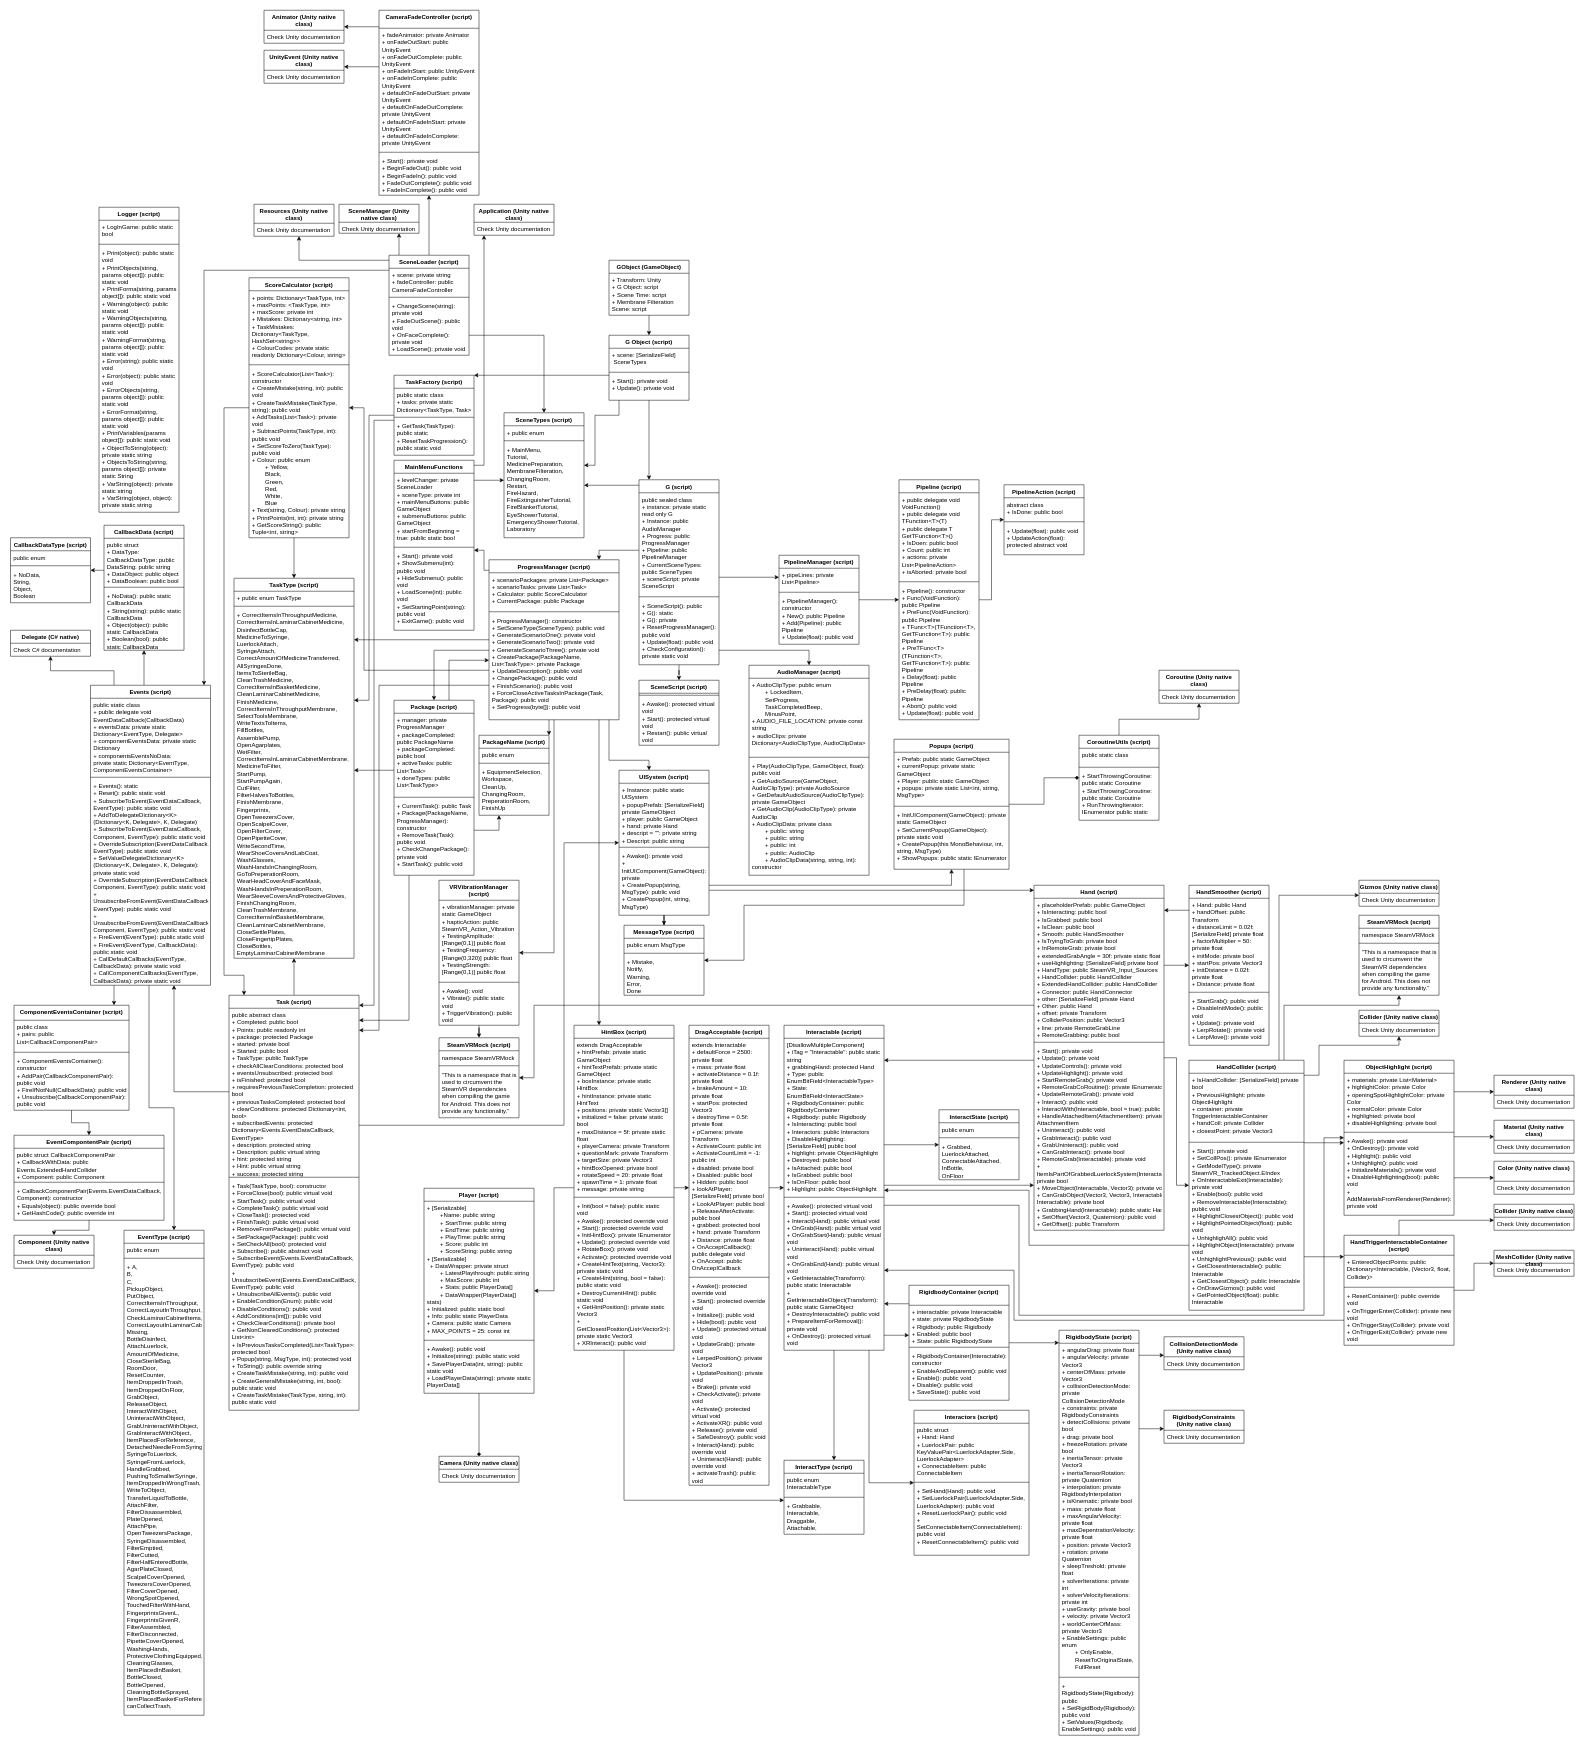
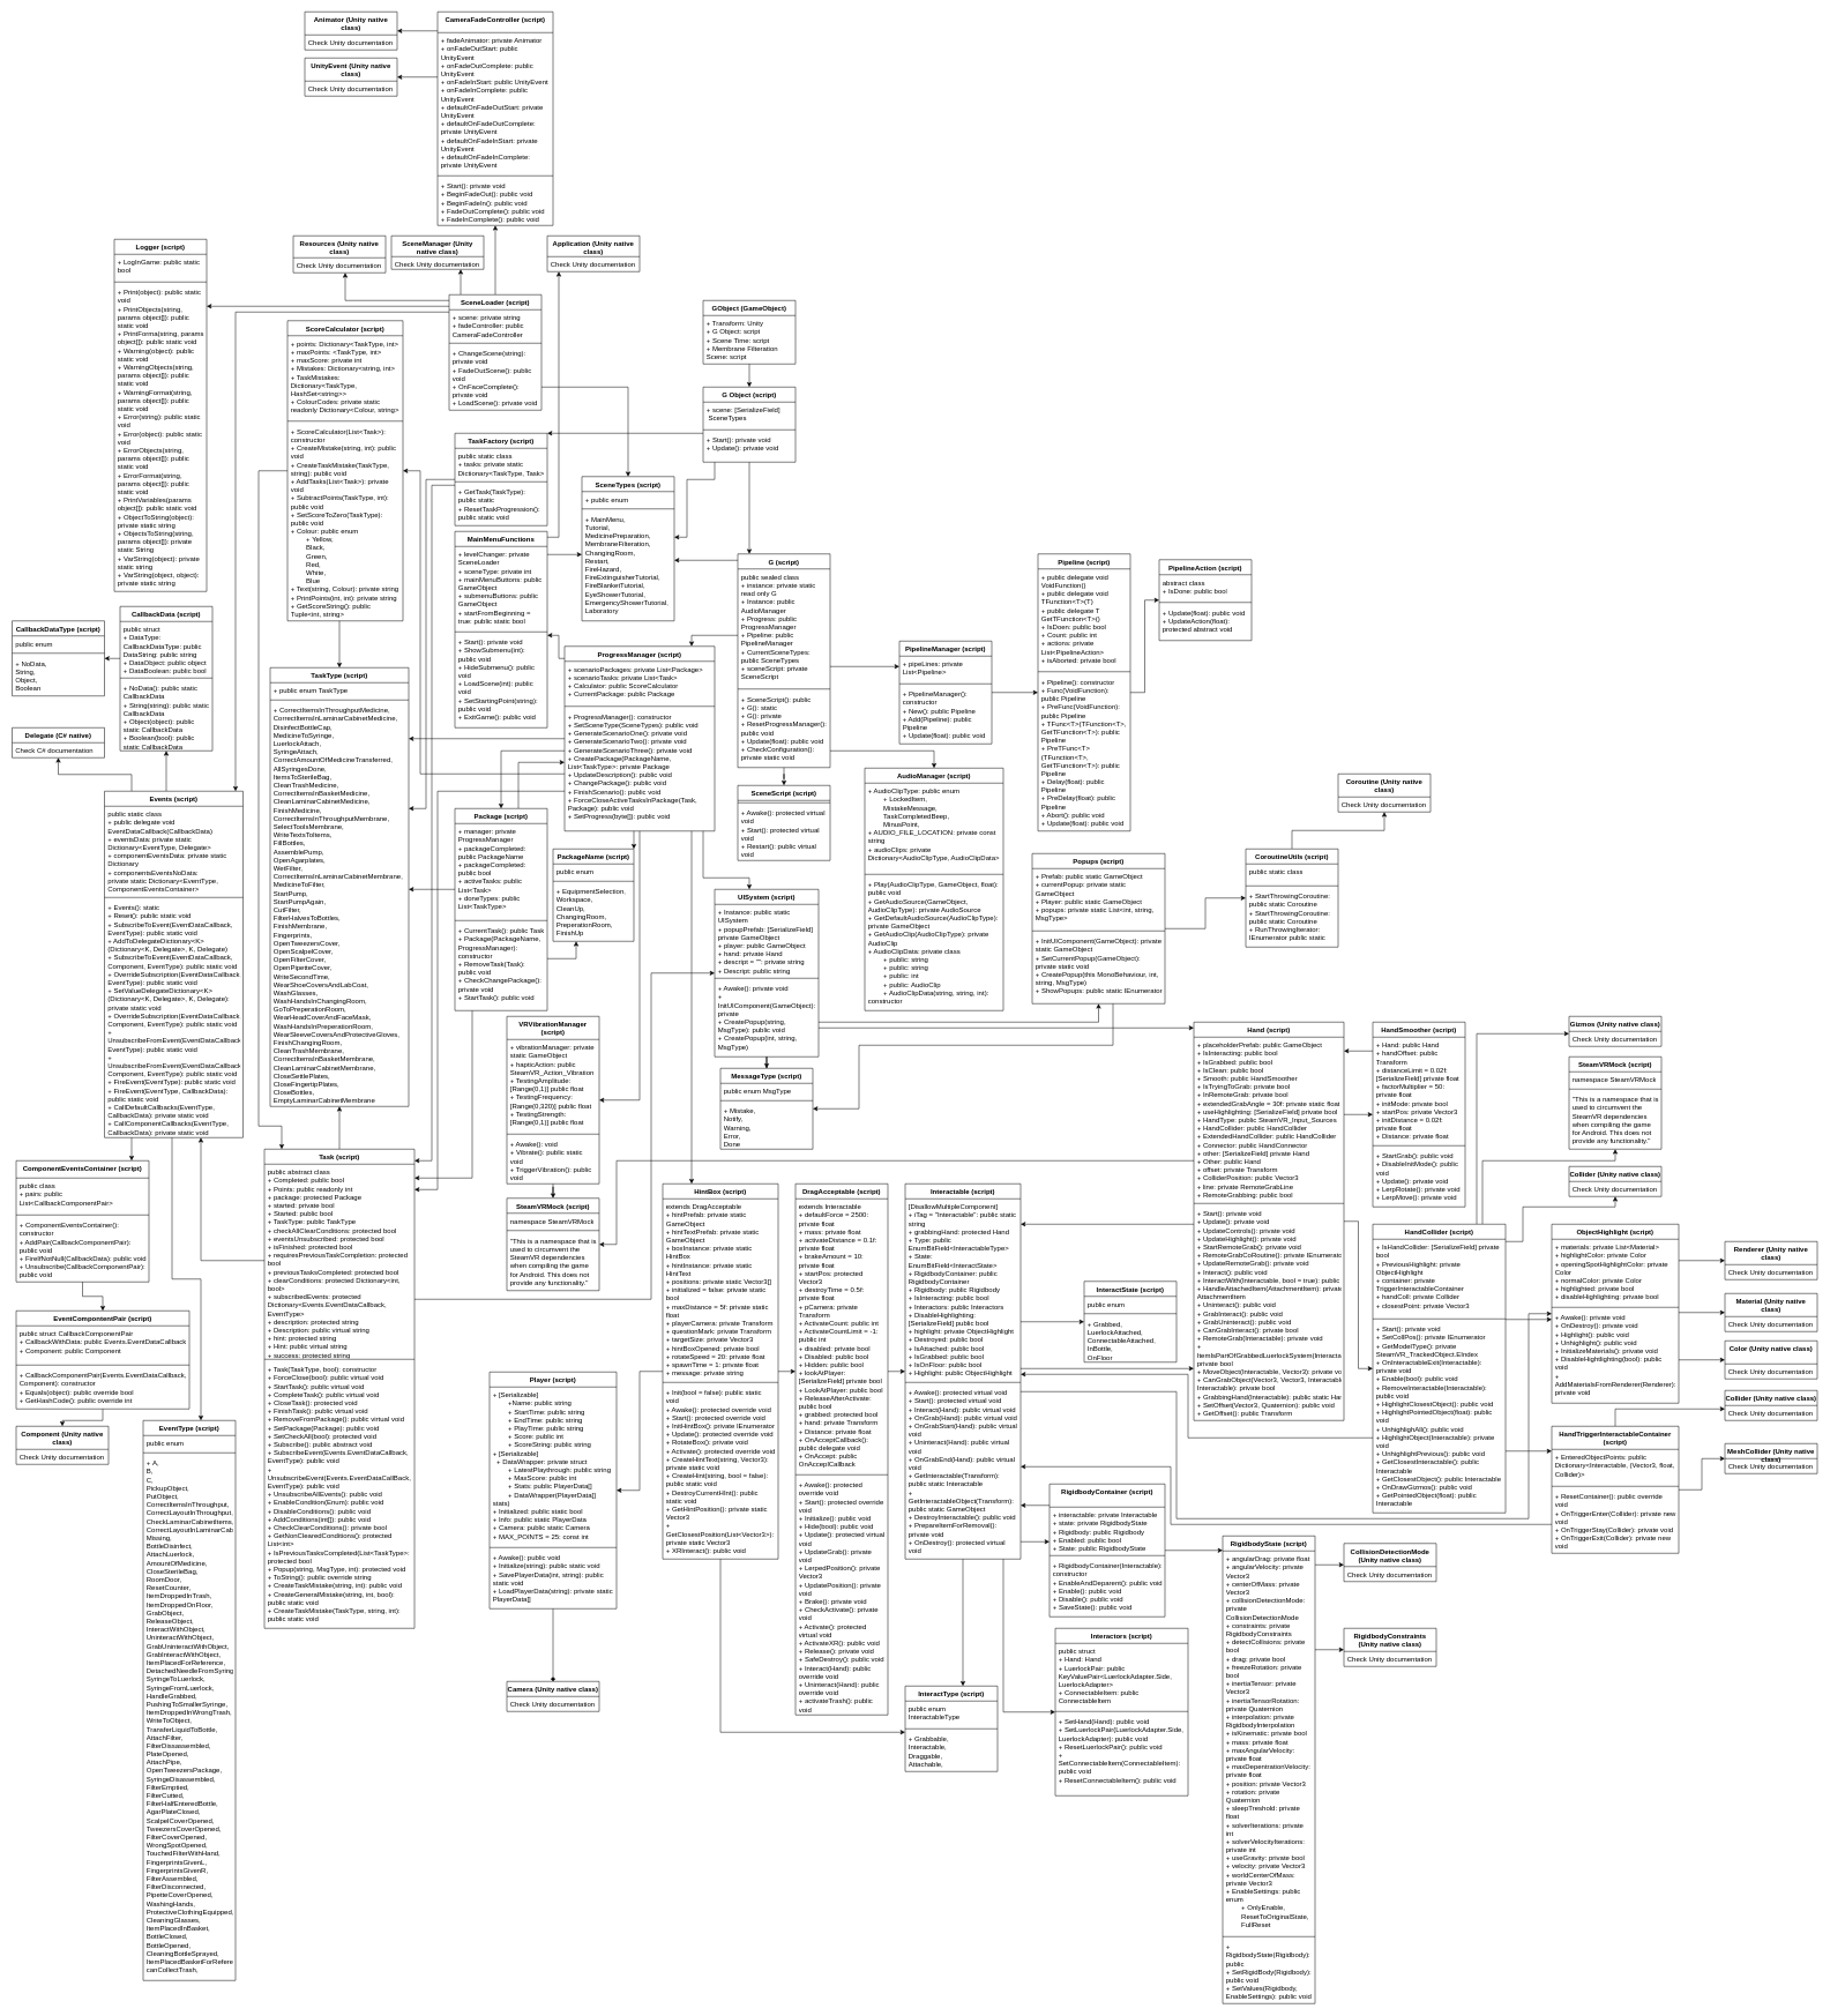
+ <mxCell id="109" style="edgeStyle=orthogonalEdgeStyle;rounded=0;orthogonalLoop=1;jettySize=auto;html=1;" parent="1" source="113" target="121" edge="1"><mxGeometry relative="1" as="geometry"><Array as="points"><mxPoint x="547" y="530" /><mxPoint x="547" y="530" /></Array></mxGeometry></mxCell>
- <mxCell id="44" value="+ AudioClipType: public enum&lt;br&gt;&lt;span style=&quot;white-space: pre;&quot;&gt;&#09;&lt;/span&gt;+ LockedItem,&lt;br&gt;&lt;span style=&quot;white-space: pre;&quot;&gt;&#09;&lt;/span&gt;SetProgress,&lt;br&gt;&lt;span style=&quot;white-space: pre;&quot;&gt;&#09;&lt;/span&gt;TaskCompletedBeep,&lt;br&gt;&lt;span style=&quot;white-space: pre;&quot;&gt;&#09;&lt;/span&gt;MinusPoint,&lt;br&gt;+ AUDIO_FILE_LOCATION: private const string&lt;br&gt;+ audioClips: private Dictionary&amp;lt;AudioClipType, AudioClipData&amp;gt;" style="text;strokeColor=none;fillColor=none;align=left;verticalAlign=top;spacingLeft=4;spacingRight=4;overflow=hidden;rotatable=0;points=[[0,0.5],[1,0.5]];portConstraint=eastwest;whiteSpace=wrap;html=1;" parent="43" vertex="1"><mxGeometry y="26" width="240" height="154" as="geometry" /></mxCell>
+ <mxCell id="44" value="+ AudioClipType: public enum&lt;br&gt;&lt;span style=&quot;white-space: pre;&quot;&gt;&#09;&lt;/span&gt;+ LockedItem,&lt;br&gt;&lt;span style=&quot;white-space: pre;&quot;&gt;&#09;&lt;/span&gt;MistakeMessage,&lt;br&gt;&lt;span style=&quot;white-space: pre;&quot;&gt;&#09;&lt;/span&gt;TaskCompletedBeep,&lt;br&gt;&lt;span style=&quot;white-space: pre;&quot;&gt;&#09;&lt;/span&gt;MinusPoint,&lt;br&gt;+ AUDIO_FILE_LOCATION: private const string&lt;br&gt;+ audioClips: private Dictionary&amp;lt;AudioClipType, AudioClipData&amp;gt;" style="text;strokeColor=none;fillColor=none;align=left;verticalAlign=top;spacingLeft=4;spacingRight=4;overflow=hidden;rotatable=0;points=[[0,0.5],[1,0.5]];portConstraint=eastwest;whiteSpace=wrap;html=1;" parent="43" vertex="1"><mxGeometry y="26" width="240" height="154" as="geometry" /></mxCell>
- <mxCell id="250" style="edgeStyle=orthogonalEdgeStyle;rounded=0;orthogonalLoop=1;jettySize=auto;html=1;endArrow=diamond;" parent="1" source="252" target="257" edge="1"><mxGeometry relative="1" as="geometry" /></mxCell>
+ <mxCell id="250" style="edgeStyle=orthogonalEdgeStyle;rounded=0;orthogonalLoop=1;jettySize=auto;html=1;" parent="1" source="252" target="257" edge="1"><mxGeometry relative="1" as="geometry" /></mxCell>
- <mxCell id="142" value="public struct CallbackComponentPair&lt;br&gt;+ CallbackWithData: public Events.ExtendedHandCollider&lt;br&gt;+ Component: public Component" style="text;strokeColor=none;fillColor=none;align=left;verticalAlign=top;spacingLeft=4;spacingRight=4;overflow=hidden;rotatable=0;points=[[0,0.5],[1,0.5]];portConstraint=eastwest;whiteSpace=wrap;html=1;" parent="141" vertex="1"><mxGeometry y="26" width="300" height="64" as="geometry" /></mxCell>
+ <mxCell id="142" value="public struct CallbackComponentPair&lt;br&gt;+ CallbackWithData: public Events.EventDataCallback&lt;br&gt;+ Component: public Component" style="text;strokeColor=none;fillColor=none;align=left;verticalAlign=top;spacingLeft=4;spacingRight=4;overflow=hidden;rotatable=0;points=[[0,0.5],[1,0.5]];portConstraint=eastwest;whiteSpace=wrap;html=1;" parent="141" vertex="1"><mxGeometry y="26" width="300" height="64" as="geometry" /></mxCell>
